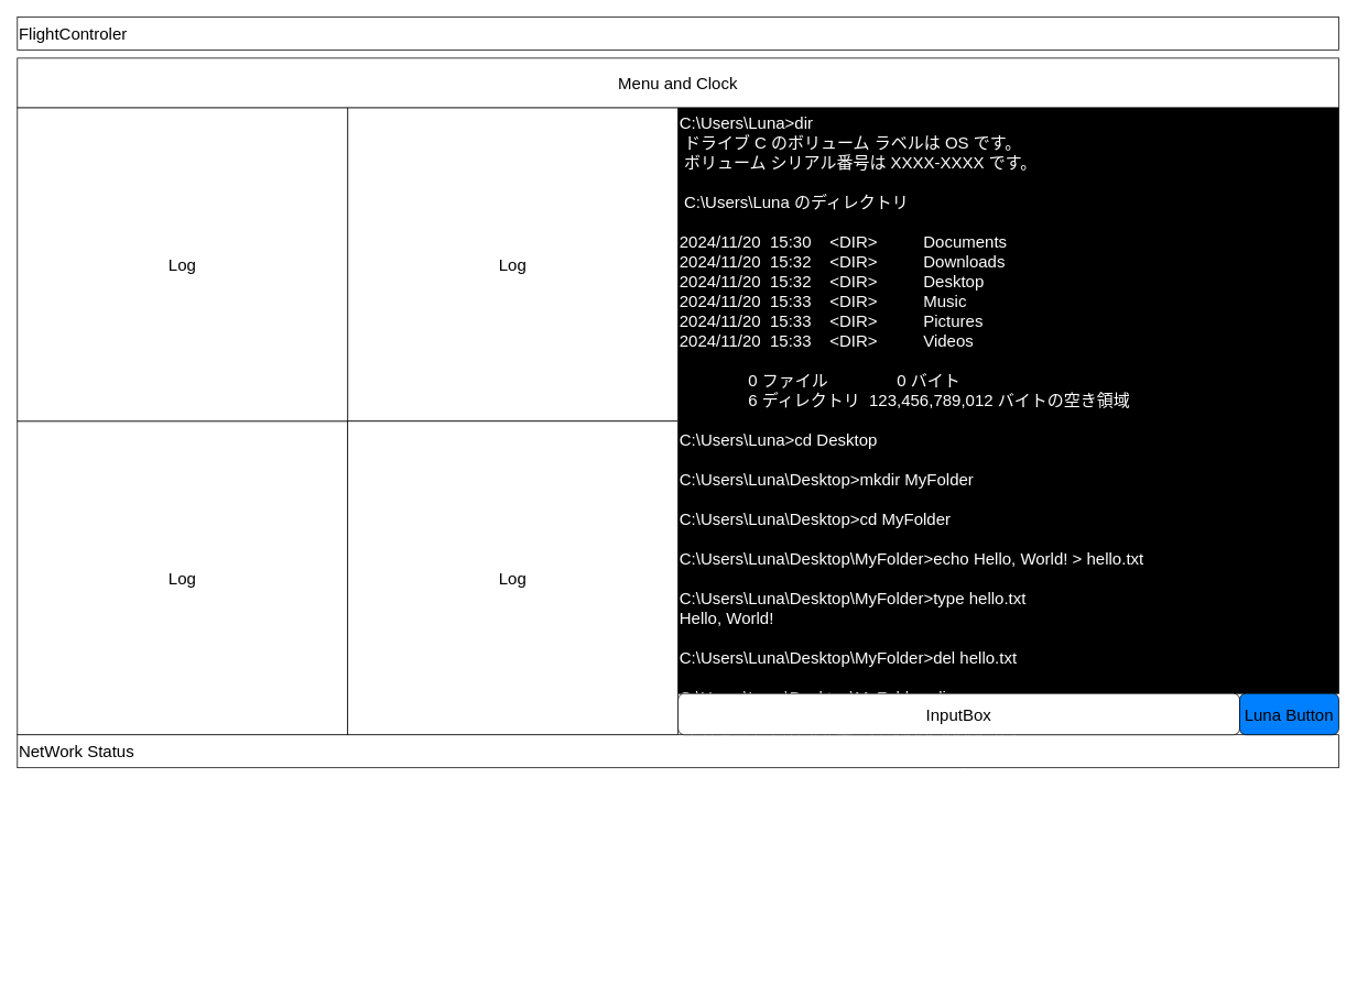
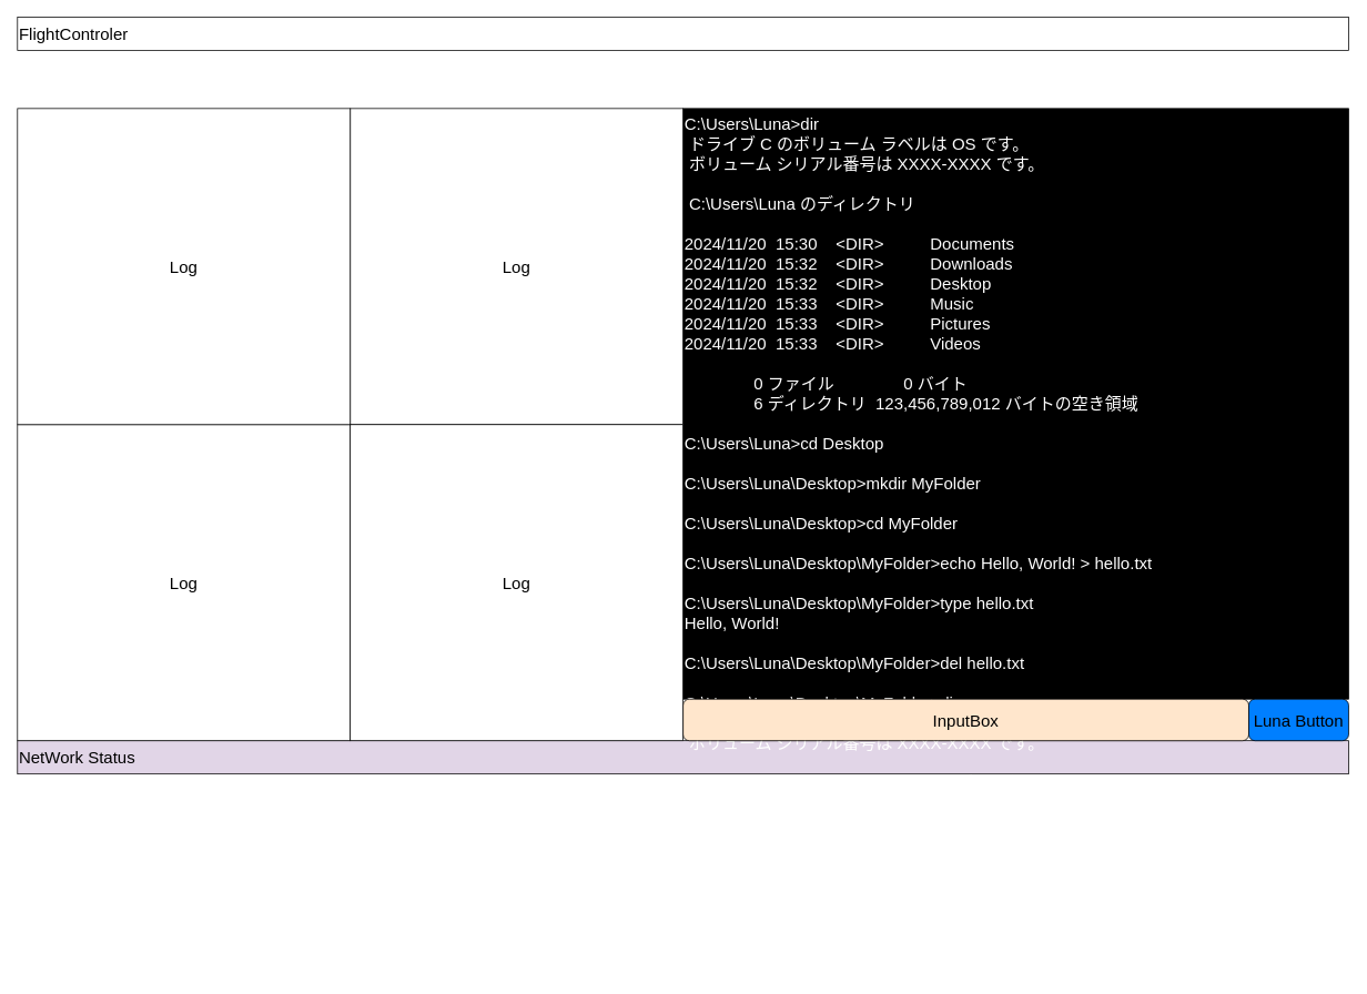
- <mxCell id="11" value="Menu and Clock" style="rounded=0;whiteSpace=wrap;html=1;fontSize=20;fontColor=#000000;fillColor=#FFFFFF;strokeColor=#000000;" parent="1" vertex="1"><mxGeometry y="70" width="1600" height="60" as="geometry" x="20" /></mxCell>
- <mxCell id="5" value="InputBox" style="rounded=1;whiteSpace=wrap;html=1;fontSize=20;fillColor=#FFFFFF;fontColor=#000000;strokeColor=#000000;" parent="1" vertex="1"><mxGeometry x="820" y="840" width="680" height="50" as="geometry" /></mxCell>
+ <mxCell id="5" value="InputBox" style="rounded=1;whiteSpace=wrap;html=1;fontSize=20;fillColor=#ffe6cc;fontColor=#000000;strokeColor=#000000;" parent="1" vertex="1"><mxGeometry x="820" y="840" width="680" height="50" as="geometry" /></mxCell>
- <mxCell id="3" value="&lt;font style=&quot;font-size: 20px;&quot;&gt;NetWork Status&lt;/font&gt;" style="rounded=0;whiteSpace=wrap;html=1;align=left;fillColor=#FFFFFF;fontColor=#000000;strokeColor=#000000;" parent="1" vertex="1"><mxGeometry y="890" width="1600" height="40" as="geometry" x="20" /></mxCell>
+ <mxCell id="3" value="&lt;font style=&quot;font-size: 20px;&quot;&gt;NetWork Status&lt;/font&gt;" style="rounded=0;whiteSpace=wrap;html=1;align=left;fillColor=#e1d5e7;fontColor=#000000;strokeColor=#000000;" parent="1" vertex="1"><mxGeometry y="890" width="1600" height="40" as="geometry" x="20" /></mxCell>
